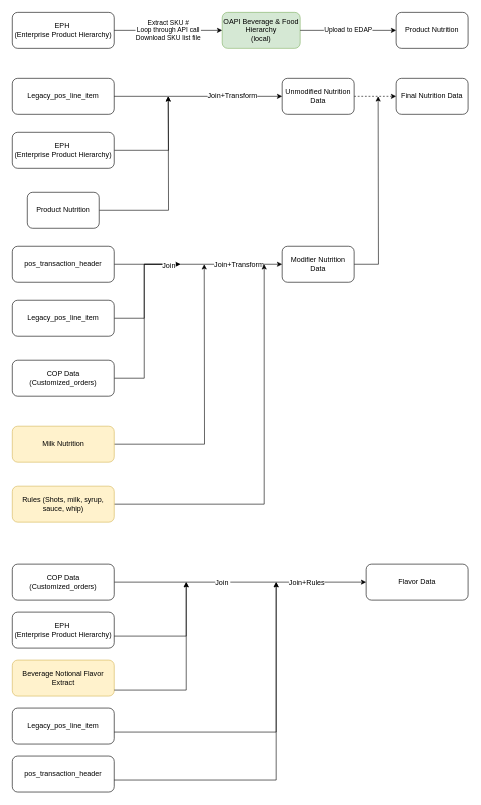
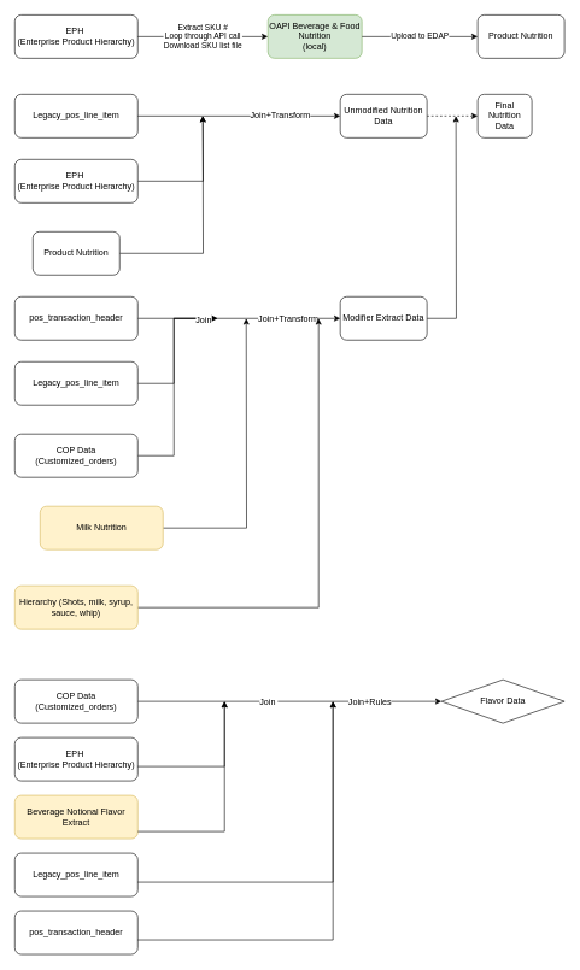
- <mxCell id="4" value="OAPI Beverage &amp;amp; Food Hierarchy&lt;br&gt;(local)&lt;br&gt;" style="rounded=1;whiteSpace=wrap;html=1;fillColor=#d5e8d4;strokeColor=#82b366;" vertex="1" parent="1"><mxGeometry x="370" y="20" width="130" height="60" as="geometry" /></mxCell>
+ <mxCell id="4" value="OAPI Beverage &amp;amp; Food Nutrition&lt;br&gt;(local)&lt;br&gt;" style="rounded=1;whiteSpace=wrap;html=1;fillColor=#d5e8d4;strokeColor=#82b366;" vertex="1" parent="1"><mxGeometry x="370" y="20" width="130" height="60" as="geometry" /></mxCell>
- <mxCell id="28" value="Final Nutrition Data" style="rounded=1;whiteSpace=wrap;html=1;" vertex="1" parent="1"><mxGeometry x="660" y="130" width="120" height="60" as="geometry" /></mxCell>
+ <mxCell id="28" value="Final Nutrition Data" style="rounded=1;whiteSpace=wrap;html=1;" vertex="1" parent="1"><mxGeometry x="660" y="130" width="75" height="60" as="geometry" /></mxCell>
- <mxCell id="22" value="Modifier Nutrition Data" style="rounded=1;whiteSpace=wrap;html=1;" vertex="1" parent="1"><mxGeometry x="470" y="410" width="120" height="60" as="geometry" /></mxCell>
+ <mxCell id="22" value="Modifier Extract Data" style="rounded=1;whiteSpace=wrap;html=1;" vertex="1" parent="1"><mxGeometry x="470" y="410" width="120" height="60" as="geometry" /></mxCell>
- <mxCell id="14" value="Milk Nutrition" style="rounded=1;whiteSpace=wrap;html=1;fillColor=#fff2cc;strokeColor=#d6b656;" vertex="1" parent="1"><mxGeometry x="20" y="710" width="170" height="60" as="geometry" /></mxCell>
+ <mxCell id="14" value="Milk Nutrition" style="rounded=1;whiteSpace=wrap;html=1;fillColor=#fff2cc;strokeColor=#d6b656;" vertex="1" parent="1"><mxGeometry x="55" y="700" width="170" height="60" as="geometry" /></mxCell>
- <mxCell id="30" value="Rules (Shots, milk, syrup, sauce, whip)" style="rounded=1;whiteSpace=wrap;html=1;fillColor=#fff2cc;strokeColor=#d6b656;" vertex="1" parent="1"><mxGeometry x="20" y="810" width="170" height="60" as="geometry" /></mxCell>
+ <mxCell id="30" value="Hierarchy (Shots, milk, syrup, sauce, whip)" style="rounded=1;whiteSpace=wrap;html=1;fillColor=#fff2cc;strokeColor=#d6b656;" vertex="1" parent="1"><mxGeometry x="20" y="810" width="170" height="60" as="geometry" /></mxCell>
- <mxCell id="35" value="Flavor Data" style="rounded=1;whiteSpace=wrap;html=1;" vertex="1" parent="1"><mxGeometry x="610" y="940" width="170" height="60" as="geometry" /></mxCell>
+ <mxCell id="35" value="Flavor Data" style="rhombus;whiteSpace=wrap;html=1;" vertex="1" parent="1"><mxGeometry x="610" y="940" width="170" height="60" as="geometry" /></mxCell>
